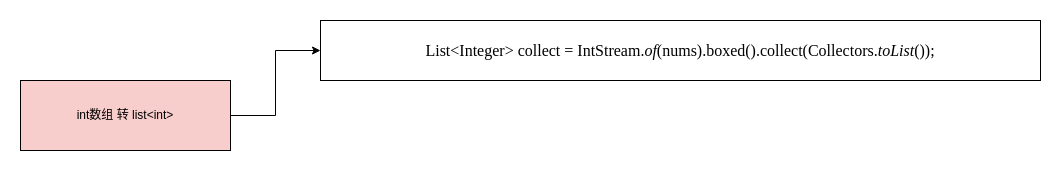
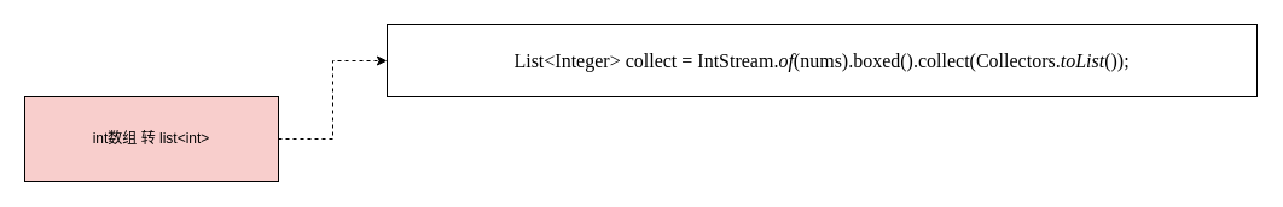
- <mxCell id="2" style="edgeStyle=orthogonalEdgeStyle;rounded=0;orthogonalLoop=1;jettySize=auto;html=1;" edge="1" parent="1" source="3" target="4"><mxGeometry relative="1" as="geometry" /></mxCell>
+ <mxCell id="2" style="edgeStyle=orthogonalEdgeStyle;rounded=0;orthogonalLoop=1;jettySize=auto;html=1;dashed=1;" edge="1" parent="1" source="3" target="4"><mxGeometry relative="1" as="geometry" /></mxCell>
